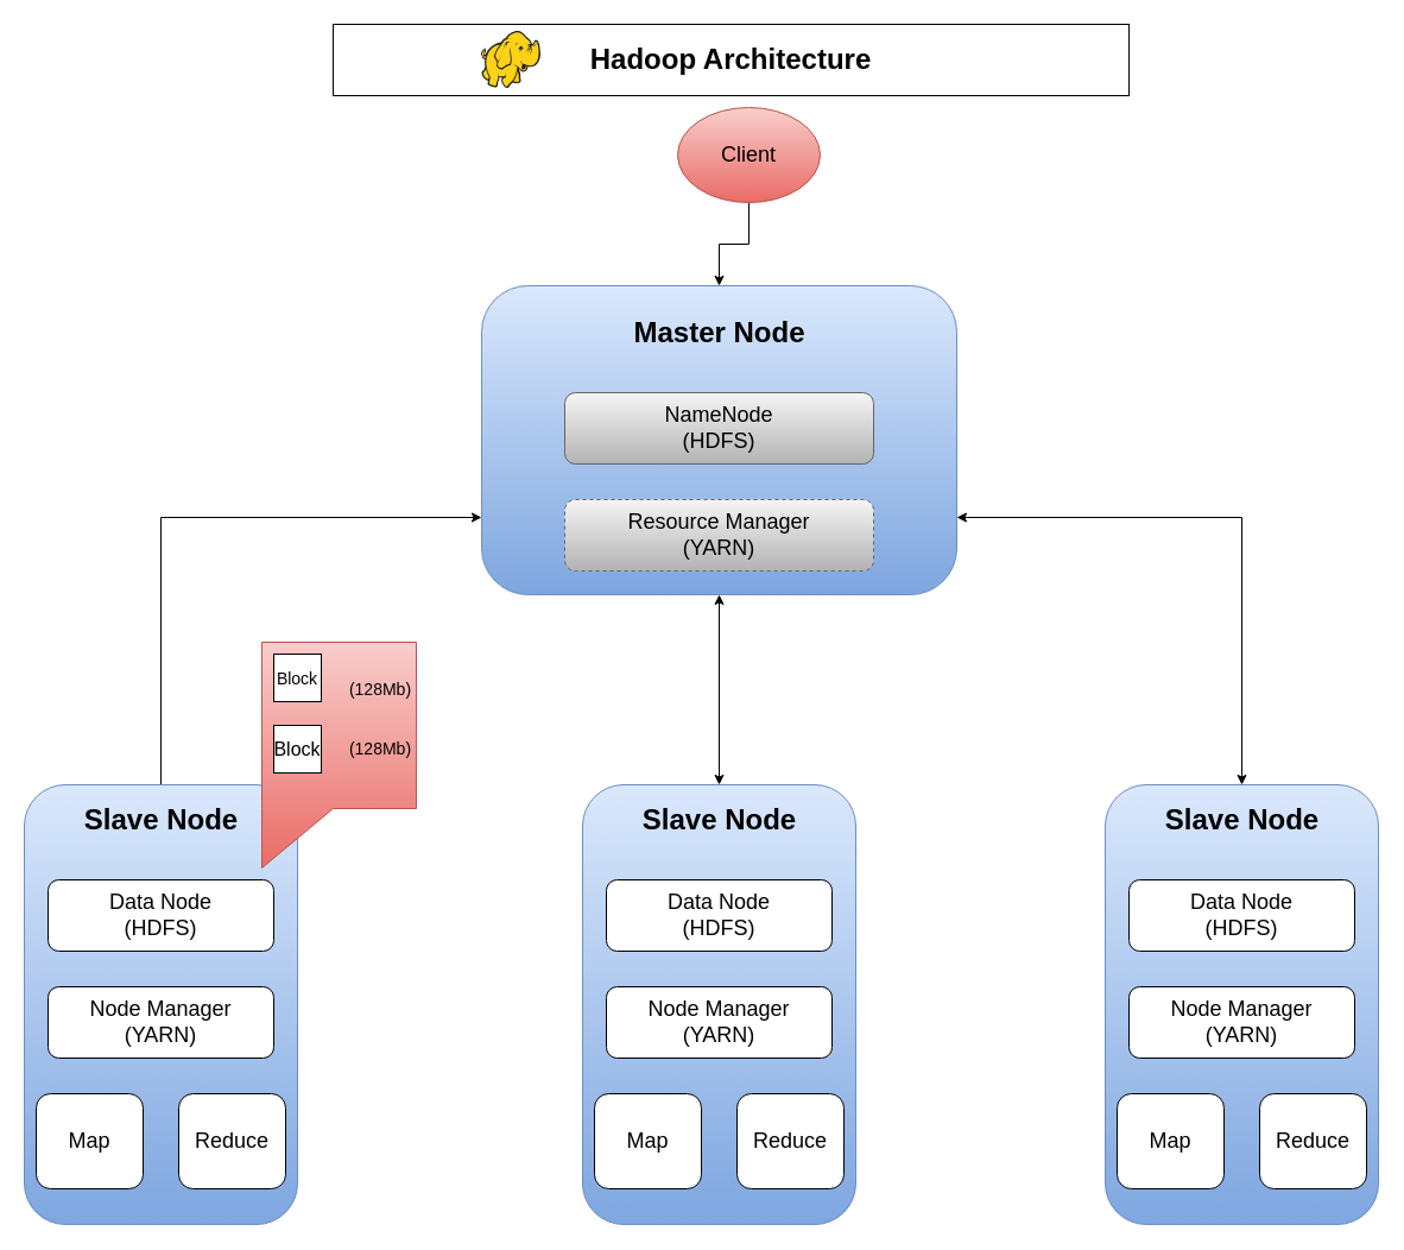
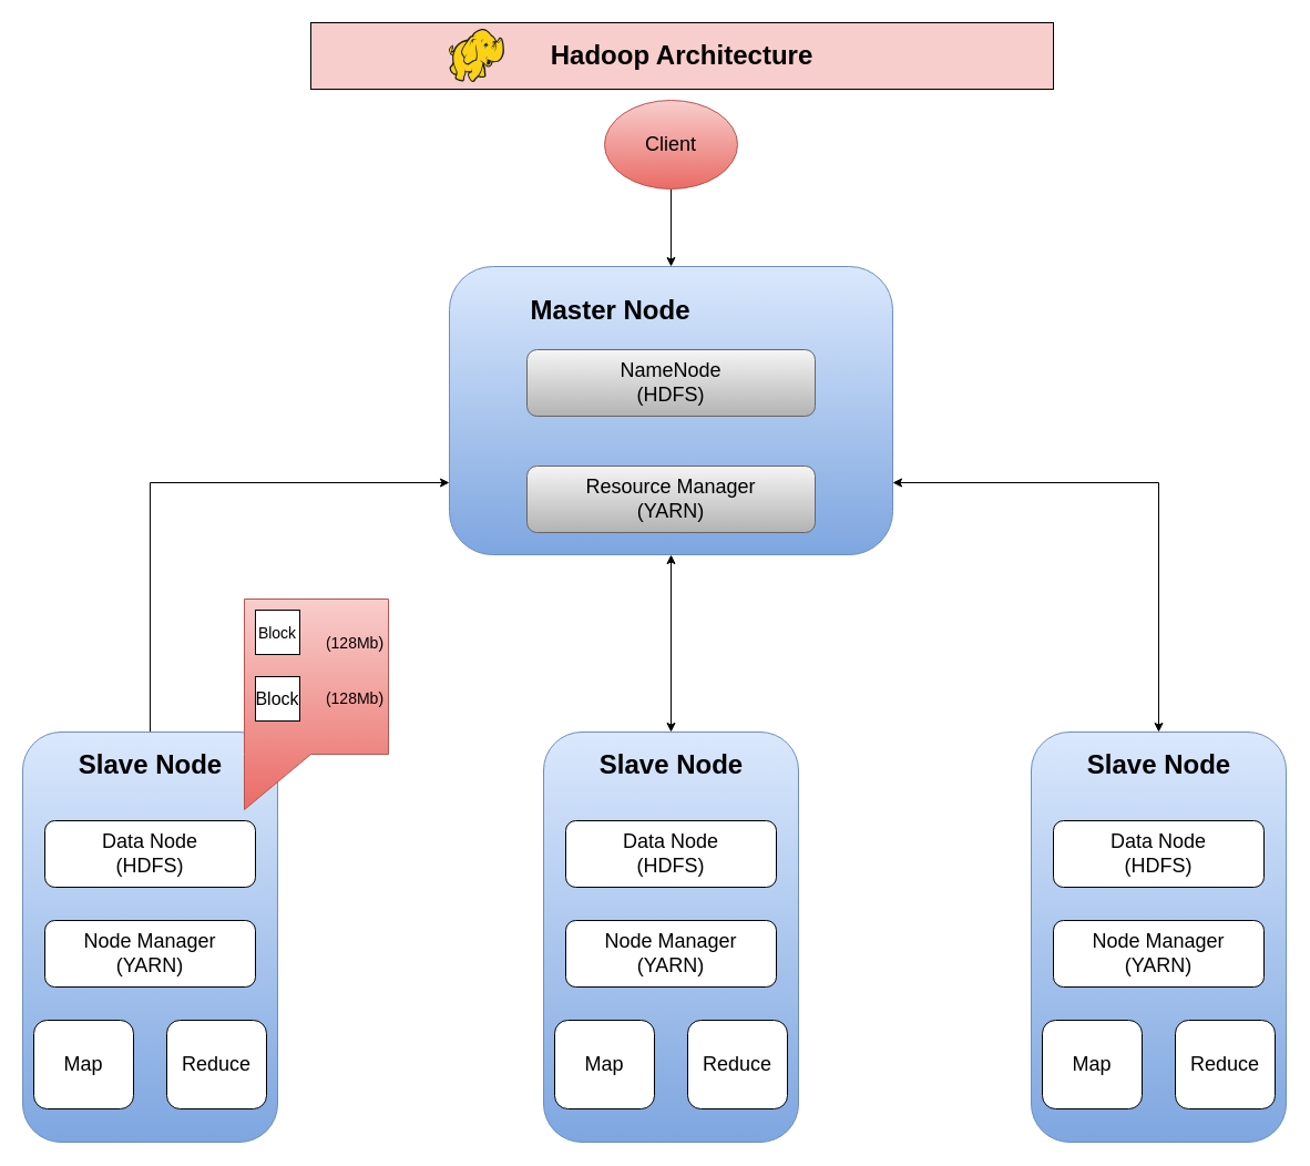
- <mxCell id="2" value="&lt;h1&gt;Hadoop Architecture&lt;/h1&gt;" style="rounded=0;whiteSpace=wrap;html=1;" vertex="1" parent="1"><mxGeometry x="280" width="670" height="60" as="geometry" y="20" /></mxCell>
+ <mxCell id="2" value="&lt;h1&gt;Hadoop Architecture&lt;/h1&gt;" style="rounded=0;whiteSpace=wrap;html=1;fillColor=#f8cecc;" vertex="1" parent="1"><mxGeometry x="280" width="670" height="60" as="geometry" y="20" /></mxCell>
- <mxCell id="12" value="Client" style="ellipse;whiteSpace=wrap;html=1;fontSize=18;fillColor=#f8cecc;gradientColor=#ea6b66;strokeColor=#b85450;" vertex="1" parent="1"><mxGeometry x="570" y="90" width="120" height="80" as="geometry" /></mxCell>
+ <mxCell id="12" value="Client" style="ellipse;whiteSpace=wrap;html=1;fontSize=18;fillColor=#f8cecc;gradientColor=#ea6b66;strokeColor=#b85450;" vertex="1" parent="1"><mxGeometry x="545" y="90" width="120" height="80" as="geometry" /></mxCell>
- <mxCell id="8" value="&lt;div&gt;Master Node&lt;/div&gt;" style="text;strokeColor=none;fillColor=none;html=1;fontSize=24;fontStyle=1;verticalAlign=middle;align=center;" vertex="1" parent="1"><mxGeometry x="527.5" y="260" width="155" height="40" as="geometry" /></mxCell>
+ <mxCell id="8" value="&lt;div&gt;Master Node&lt;/div&gt;" style="text;strokeColor=none;fillColor=none;html=1;fontSize=24;fontStyle=1;verticalAlign=middle;align=center;" vertex="1" parent="1"><mxGeometry x="472.5" y="260" width="155" height="40" as="geometry" /></mxCell>
- <mxCell id="5" value="&lt;p style=&quot;line-height: 100%;&quot;&gt;&lt;/p&gt;&lt;div&gt;NameNode&lt;/div&gt;&lt;div&gt;(HDFS)&lt;br&gt;&lt;/div&gt;&lt;p&gt;&lt;/p&gt;" style="rounded=1;whiteSpace=wrap;html=1;fontSize=18;fillColor=#f5f5f5;gradientColor=#b3b3b3;strokeColor=#666666;" vertex="1" parent="1"><mxGeometry x="475" y="330" width="260" height="60" as="geometry" /></mxCell>
+ <mxCell id="5" value="&lt;p style=&quot;line-height: 100%;&quot;&gt;&lt;/p&gt;&lt;div&gt;NameNode&lt;/div&gt;&lt;div&gt;(HDFS)&lt;br&gt;&lt;/div&gt;&lt;p&gt;&lt;/p&gt;" style="rounded=1;whiteSpace=wrap;html=1;fontSize=18;fillColor=#f5f5f5;gradientColor=#b3b3b3;strokeColor=#666666;" vertex="1" parent="1"><mxGeometry x="475" y="315" width="260" height="60" as="geometry" /></mxCell>
- <mxCell id="4" value="&lt;div&gt;Resource Manager&lt;/div&gt;&lt;div&gt;(YARN)&lt;br&gt;&lt;/div&gt;" style="rounded=1;whiteSpace=wrap;html=1;fontSize=18;fillColor=#f5f5f5;gradientColor=#b3b3b3;strokeColor=#666666;dashed=1;" vertex="1" parent="1"><mxGeometry x="475" y="420" width="260" height="60" as="geometry" /></mxCell>
+ <mxCell id="4" value="&lt;div&gt;Resource Manager&lt;/div&gt;&lt;div&gt;(YARN)&lt;br&gt;&lt;/div&gt;" style="rounded=1;whiteSpace=wrap;html=1;fontSize=18;fillColor=#f5f5f5;gradientColor=#b3b3b3;strokeColor=#666666;" vertex="1" parent="1"><mxGeometry x="475" y="420" width="260" height="60" as="geometry" /></mxCell>
